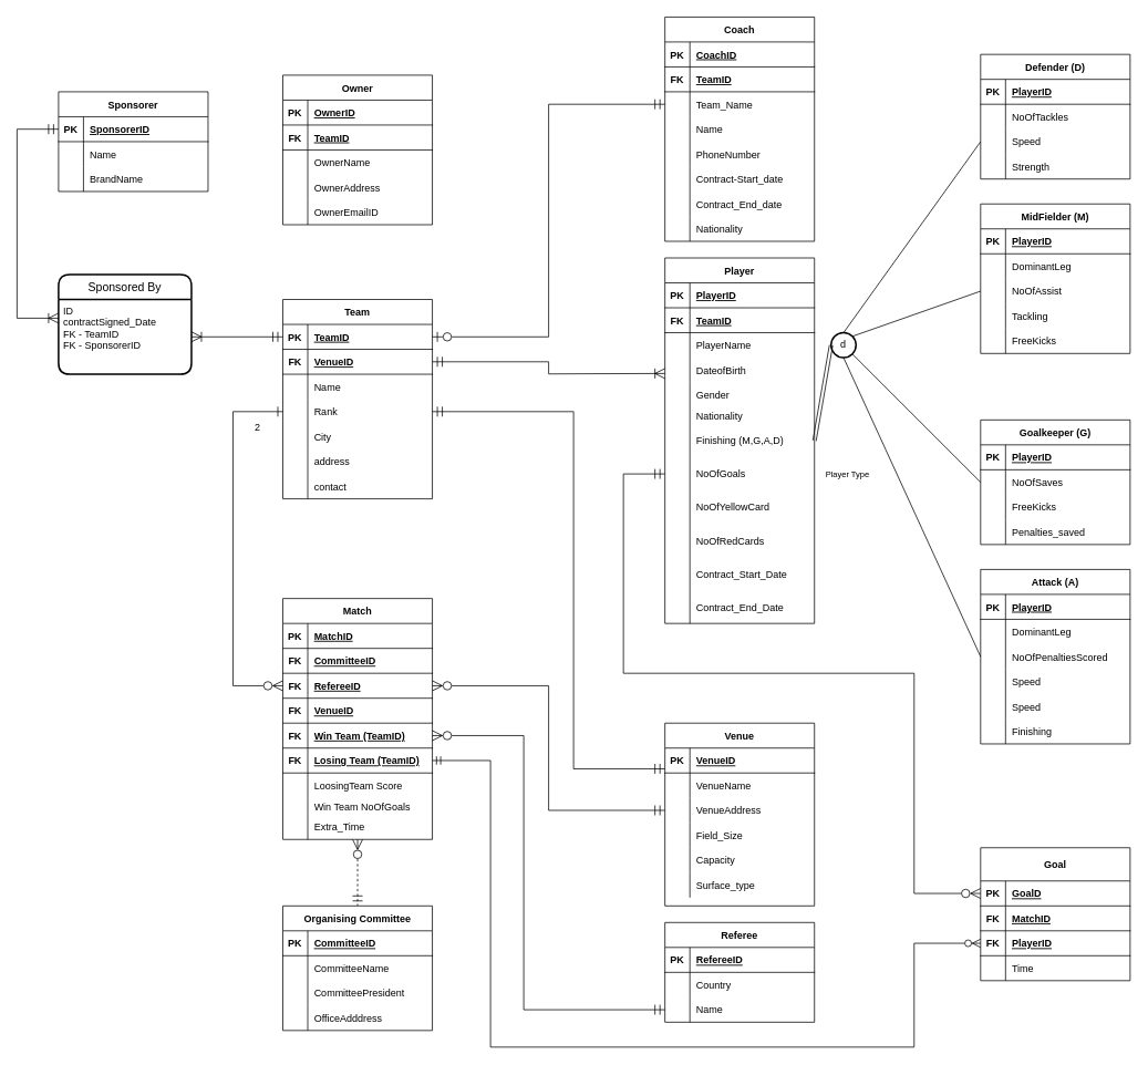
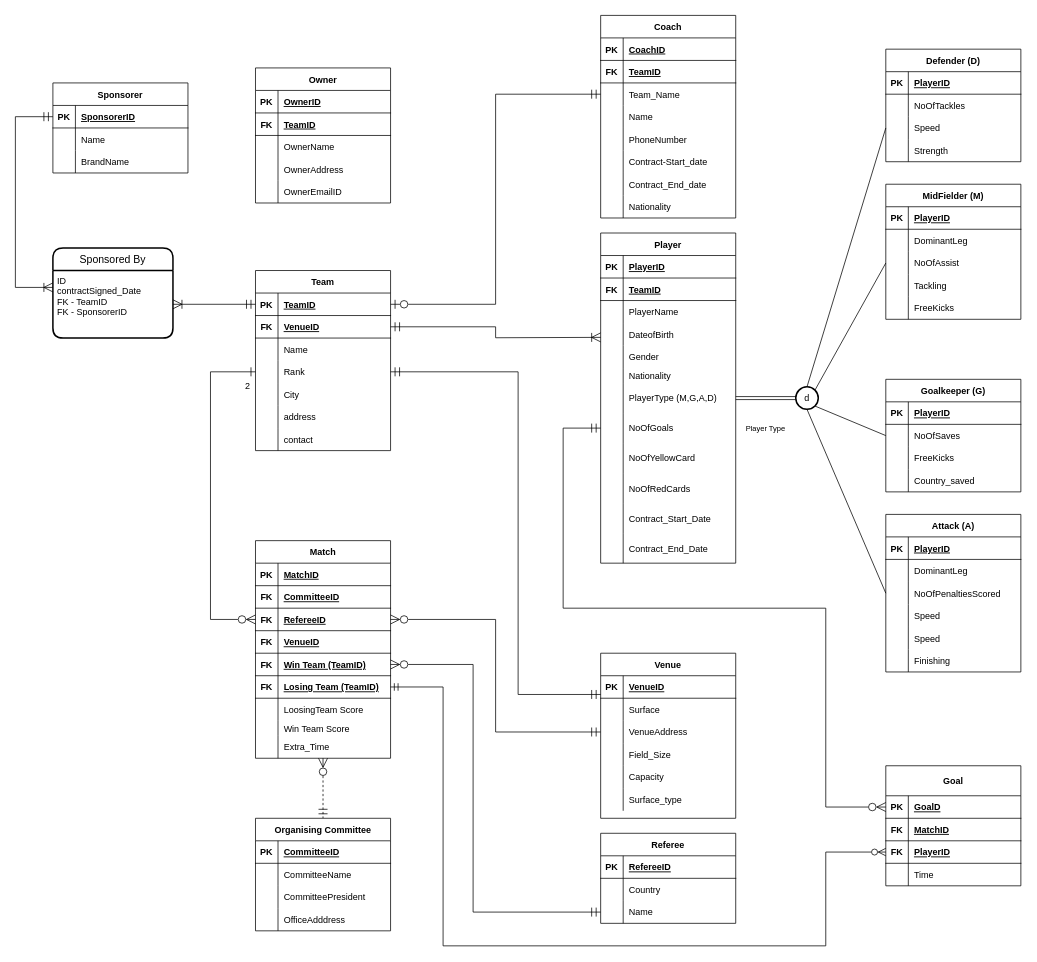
- <mxCell id="273" value="d" style="strokeWidth=2;html=1;shape=mxgraph.flowchart.start_2;whiteSpace=wrap;" parent="1" vertex="1"><mxGeometry x="1000" y="400" width="30" height="30" as="geometry" /></mxCell>
+ <mxCell id="273" value="d" style="strokeWidth=2;html=1;shape=mxgraph.flowchart.start_2;whiteSpace=wrap;" parent="1" vertex="1"><mxGeometry x="1060" y="515" width="30" height="30" as="geometry" /></mxCell>
- <mxCell id="276" value="2" style="text;html=1;strokeColor=none;fillColor=none;align=center;verticalAlign=middle;whiteSpace=wrap;rounded=0;" vertex="1" parent="1"><mxGeometry x="300" y="505" width="20" height="20" as="geometry" /></mxCell>
+ <mxCell id="276" value="2" style="text;html=1;strokeColor=none;fillColor=none;align=center;verticalAlign=middle;whiteSpace=wrap;rounded=0;" vertex="1" parent="1"><mxGeometry x="320" y="505" width="20" height="20" as="geometry" /></mxCell>
- <mxCell id="128" value="Finishing (M,G,A,D)" style="shape=partialRectangle;connectable=0;fillColor=none;top=0;left=0;bottom=0;right=0;align=left;spacingLeft=6;overflow=hidden;" parent="126" vertex="1"><mxGeometry x="30" width="150" height="40" as="geometry"><mxRectangle width="150" height="40" as="alternateBounds" /></mxGeometry></mxCell>
+ <mxCell id="128" value="PlayerType (M,G,A,D)" style="shape=partialRectangle;connectable=0;fillColor=none;top=0;left=0;bottom=0;right=0;align=left;spacingLeft=6;overflow=hidden;" parent="126" vertex="1"><mxGeometry x="30" width="150" height="40" as="geometry"><mxRectangle width="150" height="40" as="alternateBounds" /></mxGeometry></mxCell>
- <mxCell id="227" value="Penalties_saved" style="shape=partialRectangle;connectable=0;fillColor=none;top=0;left=0;bottom=0;right=0;align=left;spacingLeft=6;overflow=hidden;" parent="225" vertex="1"><mxGeometry x="30" width="150" height="30" as="geometry"><mxRectangle width="150" height="30" as="alternateBounds" /></mxGeometry></mxCell>
+ <mxCell id="227" value="Country_saved" style="shape=partialRectangle;connectable=0;fillColor=none;top=0;left=0;bottom=0;right=0;align=left;spacingLeft=6;overflow=hidden;" parent="225" vertex="1"><mxGeometry x="30" width="150" height="30" as="geometry"><mxRectangle width="150" height="30" as="alternateBounds" /></mxGeometry></mxCell>
- <mxCell id="150" value="VenueName" style="shape=partialRectangle;connectable=0;fillColor=none;top=0;left=0;bottom=0;right=0;align=left;spacingLeft=6;overflow=hidden;" parent="148" vertex="1"><mxGeometry x="30" width="150" height="30" as="geometry"><mxRectangle width="150" height="30" as="alternateBounds" /></mxGeometry></mxCell>
+ <mxCell id="150" value="Surface" style="shape=partialRectangle;connectable=0;fillColor=none;top=0;left=0;bottom=0;right=0;align=left;spacingLeft=6;overflow=hidden;" parent="148" vertex="1"><mxGeometry x="30" width="150" height="30" as="geometry"><mxRectangle width="150" height="30" as="alternateBounds" /></mxGeometry></mxCell>
- <mxCell id="62" value="Win Team NoOfGoals" style="shape=partialRectangle;connectable=0;fillColor=none;top=0;left=0;bottom=0;right=0;align=left;spacingLeft=6;overflow=hidden;" parent="60" vertex="1"><mxGeometry x="30" width="150" height="20" as="geometry"><mxRectangle width="150" height="20" as="alternateBounds" /></mxGeometry></mxCell>
+ <mxCell id="62" value="Win Team Score" style="shape=partialRectangle;connectable=0;fillColor=none;top=0;left=0;bottom=0;right=0;align=left;spacingLeft=6;overflow=hidden;" parent="60" vertex="1"><mxGeometry x="30" width="150" height="20" as="geometry"><mxRectangle width="150" height="20" as="alternateBounds" /></mxGeometry></mxCell>
